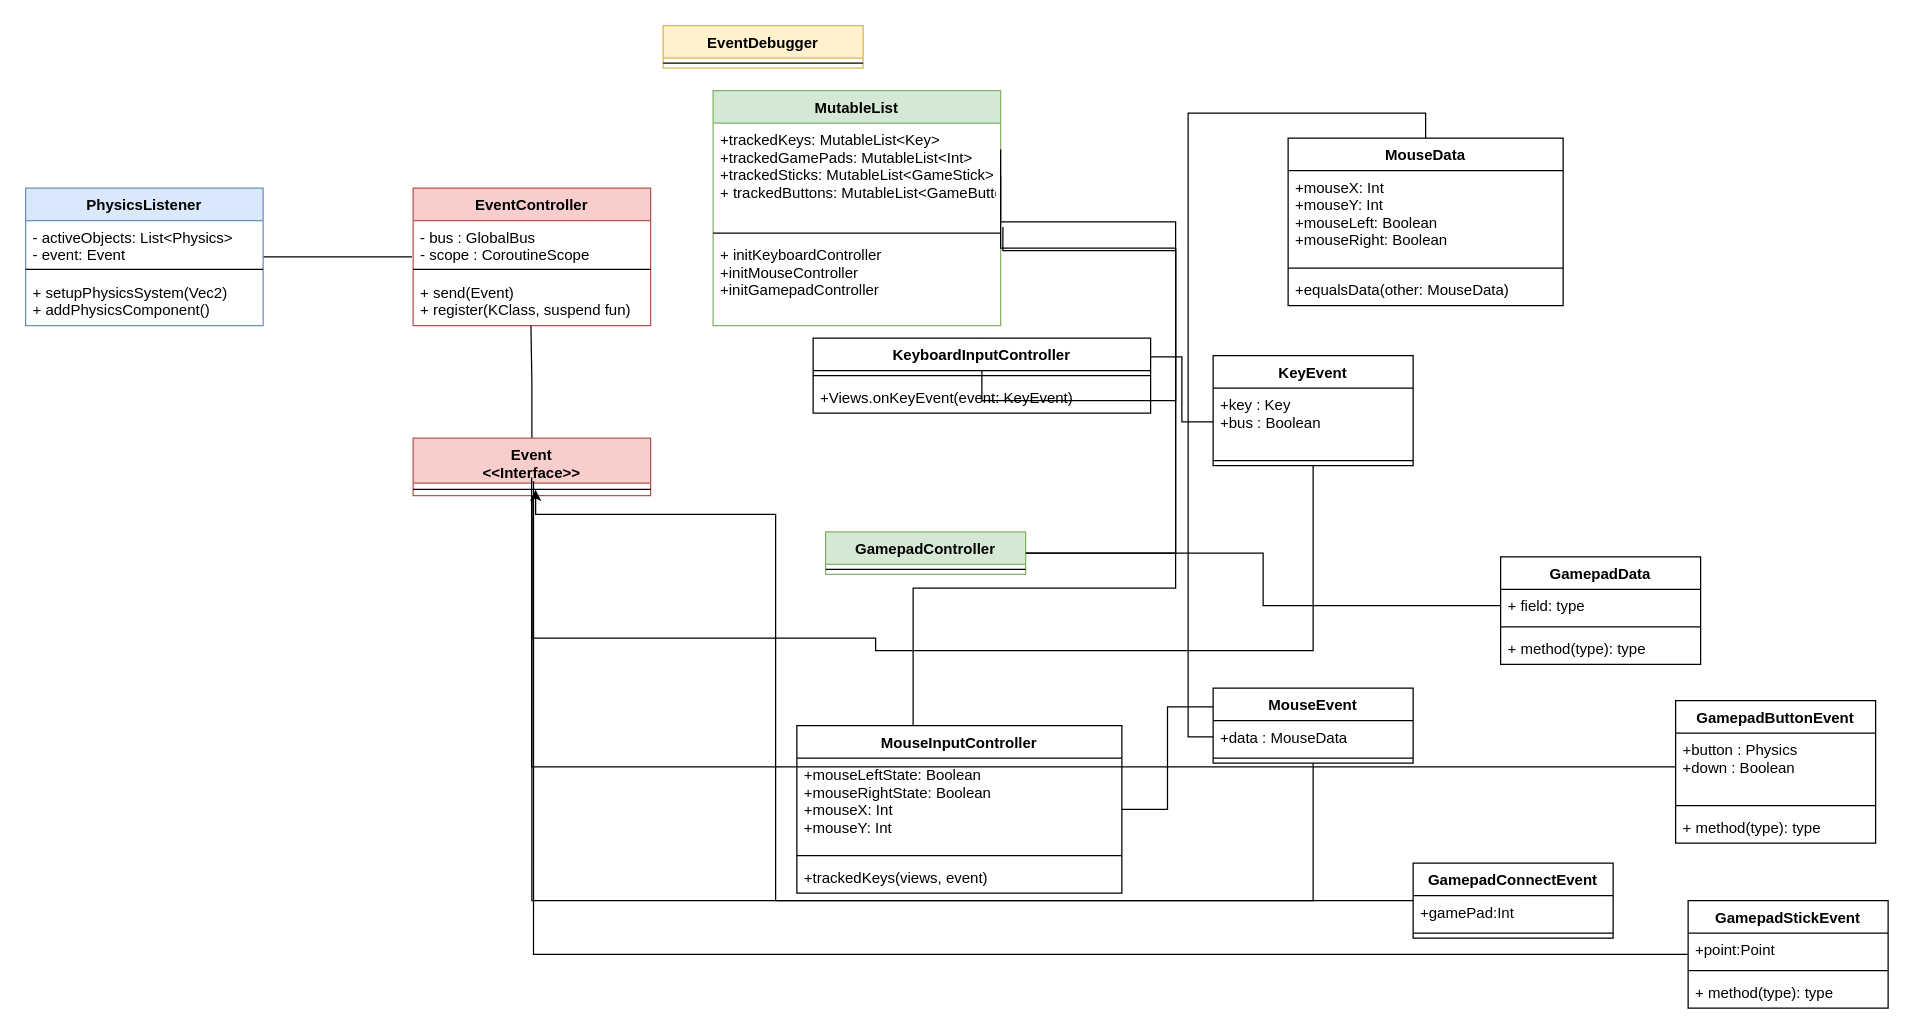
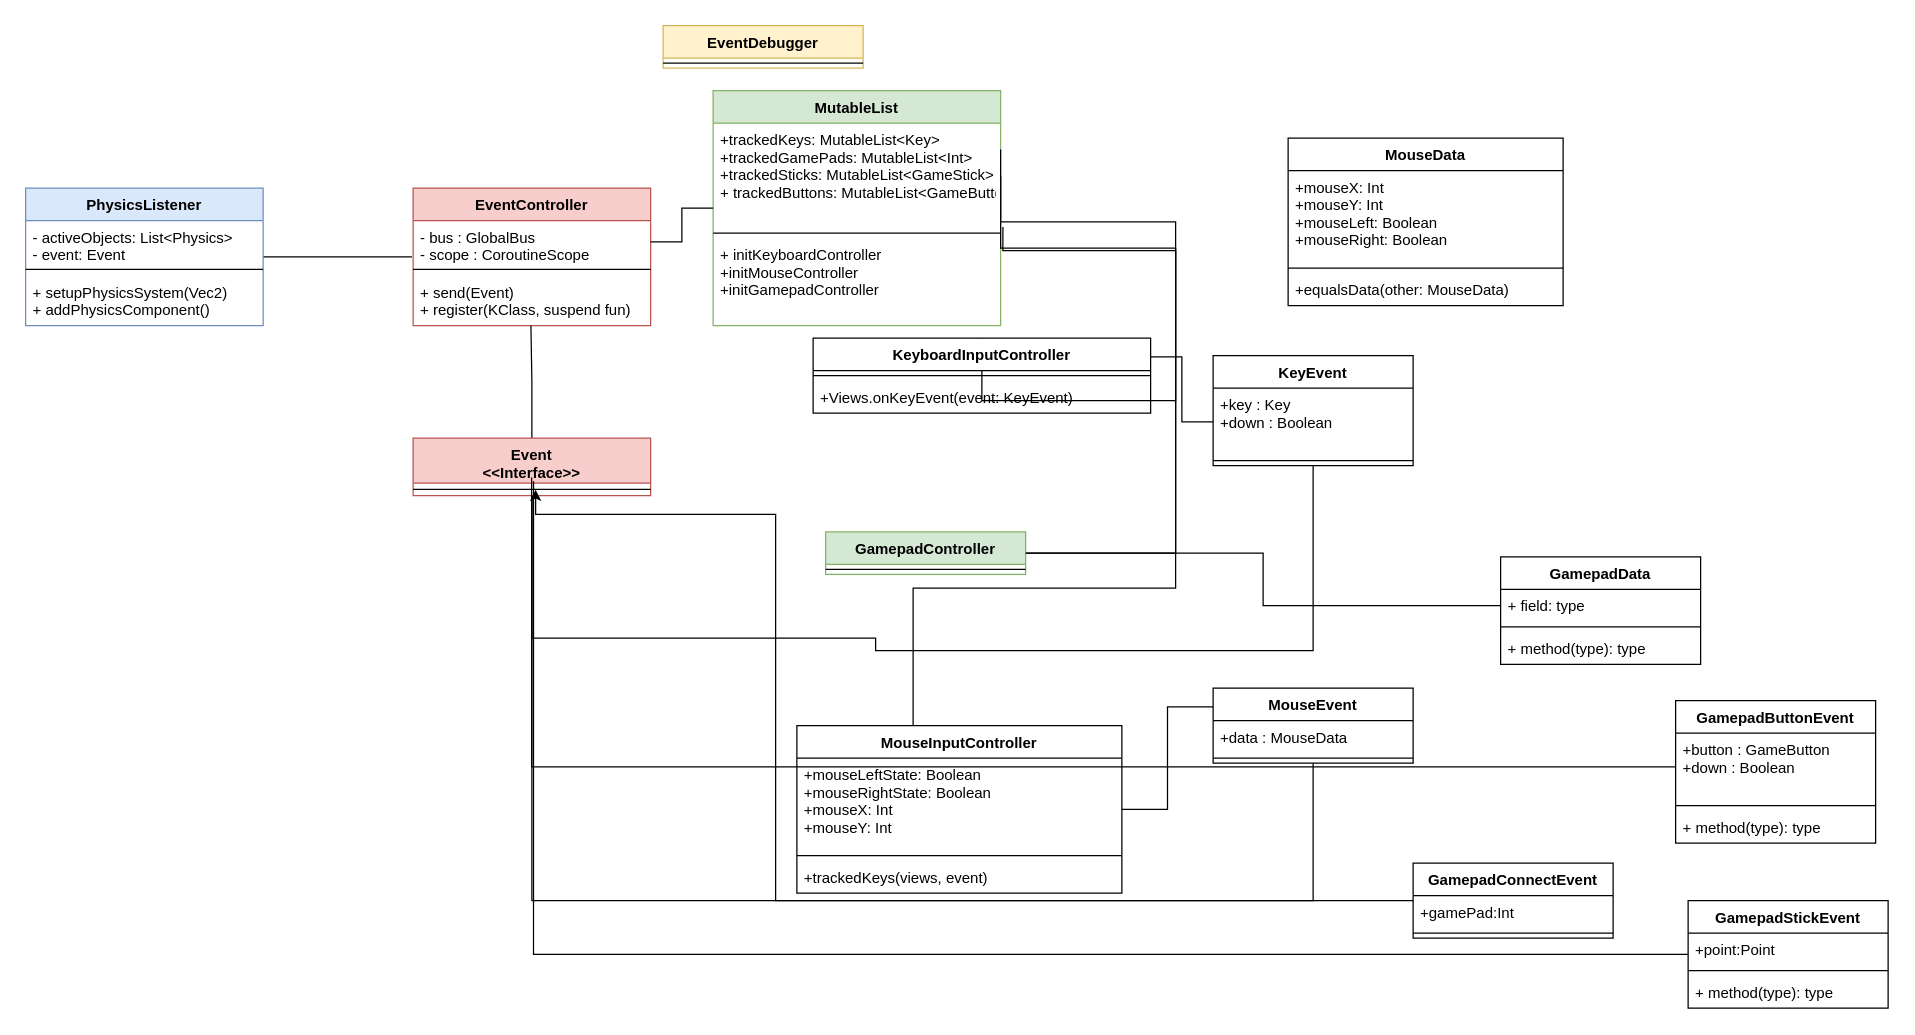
+ <mxCell id="21" style="edgeStyle=orthogonalEdgeStyle;rounded=0;orthogonalLoop=1;jettySize=auto;html=1;exitX=1;exitY=0.5;exitDx=0;exitDy=0;endArrow=none;endFill=0;" parent="1" source="3" target="11" edge="1"><mxGeometry relative="1" as="geometry" /></mxCell>
- <mxCell id="27" style="edgeStyle=orthogonalEdgeStyle;rounded=0;orthogonalLoop=1;jettySize=auto;html=1;exitX=0.5;exitY=0;exitDx=0;exitDy=0;entryX=0;entryY=0.5;entryDx=0;entryDy=0;endArrow=none;endFill=0;" parent="1" source="28" target="35" edge="1"><mxGeometry relative="1" as="geometry" /></mxCell>
- <mxCell id="46" value="+key : Key&#10;+bus : Boolean" style="text;strokeColor=none;fillColor=none;align=left;verticalAlign=top;spacingLeft=4;spacingRight=4;overflow=hidden;rotatable=0;points=[[0,0.5],[1,0.5]];portConstraint=eastwest;" parent="45" vertex="1"><mxGeometry y="26" width="160" height="54" as="geometry" /></mxCell>
+ <mxCell id="46" value="+key : Key&#10;+down : Boolean" style="text;strokeColor=none;fillColor=none;align=left;verticalAlign=top;spacingLeft=4;spacingRight=4;overflow=hidden;rotatable=0;points=[[0,0.5],[1,0.5]];portConstraint=eastwest;" parent="45" vertex="1"><mxGeometry y="26" width="160" height="54" as="geometry" /></mxCell>
- <mxCell id="59" value="+button : Physics&#10;+down : Boolean&#10;" style="text;strokeColor=none;fillColor=none;align=left;verticalAlign=top;spacingLeft=4;spacingRight=4;overflow=hidden;rotatable=0;points=[[0,0.5],[1,0.5]];portConstraint=eastwest;" parent="58" vertex="1"><mxGeometry y="26" width="160" height="54" as="geometry" /></mxCell>
+ <mxCell id="59" value="+button : GameButton&#10;+down : Boolean&#10;" style="text;strokeColor=none;fillColor=none;align=left;verticalAlign=top;spacingLeft=4;spacingRight=4;overflow=hidden;rotatable=0;points=[[0,0.5],[1,0.5]];portConstraint=eastwest;" parent="58" vertex="1"><mxGeometry y="26" width="160" height="54" as="geometry" /></mxCell>
